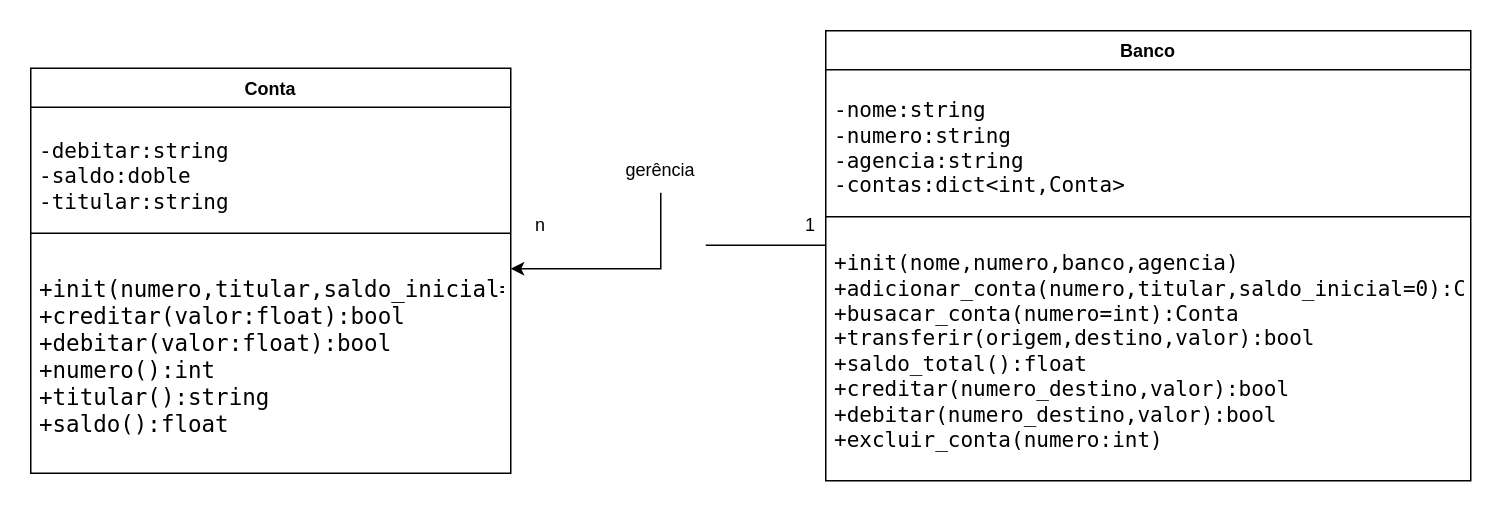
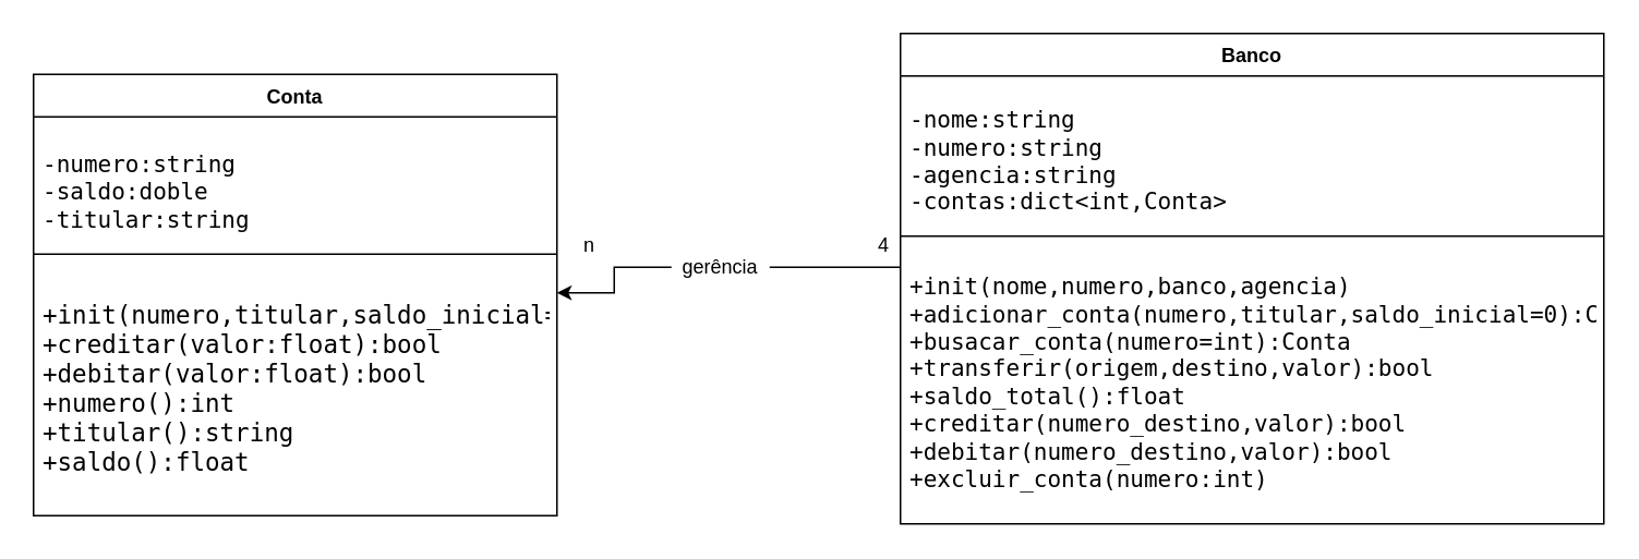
- <mxCell id="3" value="&lt;pre&gt;-debitar:string&lt;br&gt;-saldo:doble&lt;br&gt;-titular:string&lt;/pre&gt;" style="text;strokeColor=none;fillColor=none;align=left;verticalAlign=top;spacingLeft=4;spacingRight=4;overflow=hidden;rotatable=0;points=[[0,0.5],[1,0.5]];portConstraint=eastwest;whiteSpace=wrap;html=1;fontSize=14;" vertex="1" parent="2"><mxGeometry y="26" width="320" height="74" as="geometry" /></mxCell>
+ <mxCell id="3" value="&lt;pre&gt;-numero:string&lt;br&gt;-saldo:doble&lt;br&gt;-titular:string&lt;/pre&gt;" style="text;strokeColor=none;fillColor=none;align=left;verticalAlign=top;spacingLeft=4;spacingRight=4;overflow=hidden;rotatable=0;points=[[0,0.5],[1,0.5]];portConstraint=eastwest;whiteSpace=wrap;html=1;fontSize=14;" vertex="1" parent="2"><mxGeometry y="26" width="320" height="74" as="geometry" /></mxCell>
- <mxCell id="13" value="gerência" style="text;html=1;whiteSpace=wrap;strokeColor=none;fillColor=none;align=center;verticalAlign=middle;rounded=0;" vertex="1" parent="1"><mxGeometry x="410" y="98" width="60" height="30" as="geometry" /></mxCell>
+ <mxCell id="13" value="gerência" style="text;html=1;whiteSpace=wrap;strokeColor=none;fillColor=none;align=center;verticalAlign=middle;rounded=0;" vertex="1" parent="1"><mxGeometry x="410" y="148" width="60" height="30" as="geometry" /></mxCell>
- <mxCell id="12" value="1" style="text;html=1;whiteSpace=wrap;strokeColor=none;fillColor=none;align=center;verticalAlign=middle;rounded=0;" vertex="1" parent="1"><mxGeometry x="510" y="135" width="60" height="30" as="geometry" /></mxCell>
+ <mxCell id="12" value="4" style="text;html=1;whiteSpace=wrap;strokeColor=none;fillColor=none;align=center;verticalAlign=middle;rounded=0;" vertex="1" parent="1"><mxGeometry x="510" y="135" width="60" height="30" as="geometry" /></mxCell>
